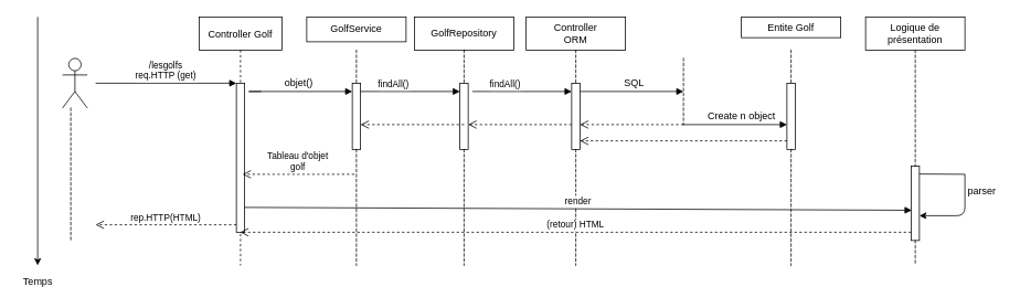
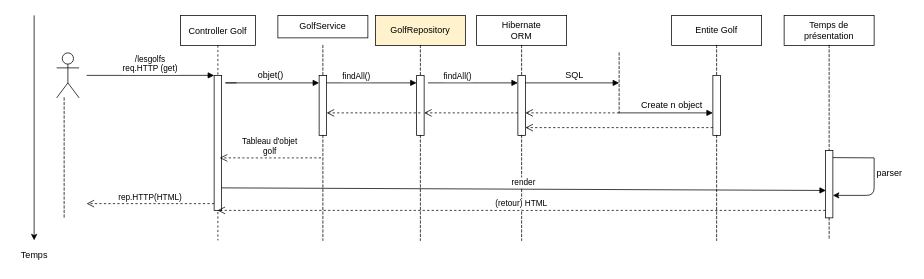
- <mxCell id="52" value="Entite Golf" style="rounded=0;whiteSpace=wrap;html=1;" vertex="1" parent="1"><mxGeometry x="895" y="20" width="120" height="25" as="geometry" /></mxCell>
+ <mxCell id="52" value="Entite Golf" style="rounded=0;whiteSpace=wrap;html=1;" vertex="1" parent="1"><mxGeometry x="895" y="20" width="120" height="40" as="geometry" /></mxCell>
- <mxCell id="8" value="GolfRepository" style="rounded=0;whiteSpace=wrap;html=1;" vertex="1" parent="1"><mxGeometry x="500" y="20" width="120" height="40" as="geometry" /></mxCell>
+ <mxCell id="8" value="GolfRepository" style="rounded=0;whiteSpace=wrap;html=1;fillColor=#fff2cc;" vertex="1" parent="1"><mxGeometry x="500" y="20" width="120" height="40" as="geometry" /></mxCell>
- <mxCell id="13" value="Controller&lt;br&gt;ORM" style="rounded=0;whiteSpace=wrap;html=1;" vertex="1" parent="1"><mxGeometry x="635" y="20" width="120" height="40" as="geometry" /></mxCell>
+ <mxCell id="13" value="Hibernate&lt;br&gt;ORM" style="rounded=0;whiteSpace=wrap;html=1;" vertex="1" parent="1"><mxGeometry x="635" y="20" width="120" height="40" as="geometry" /></mxCell>
- <mxCell id="31" value="Logique de présentation" style="rounded=0;whiteSpace=wrap;html=1;" vertex="1" parent="1"><mxGeometry x="1045" y="20" width="120" height="40" as="geometry" /></mxCell>
+ <mxCell id="31" value="Temps de présentation" style="rounded=0;whiteSpace=wrap;html=1;" vertex="1" parent="1"><mxGeometry x="1045" y="20" width="120" height="40" as="geometry" /></mxCell>
